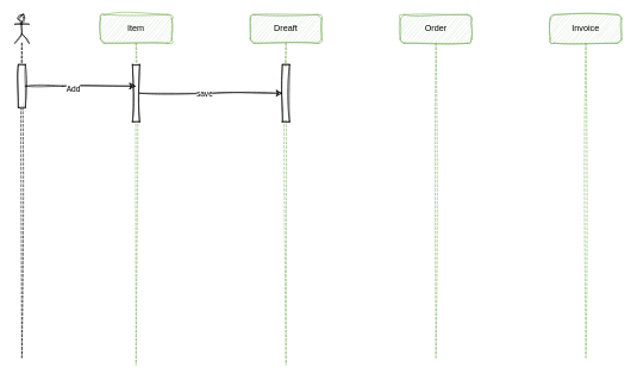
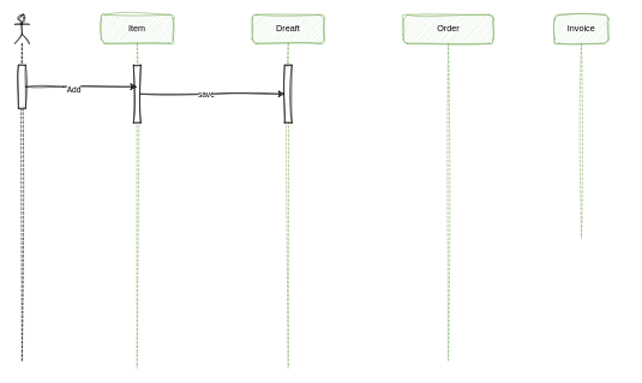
- <mxCell id="6" value="Order" style="shape=umlLifeline;perimeter=lifelinePerimeter;whiteSpace=wrap;html=1;container=1;dropTarget=0;collapsible=0;recursiveResize=0;outlineConnect=0;portConstraint=eastwest;newEdgeStyle={&quot;edgeStyle&quot;:&quot;elbowEdgeStyle&quot;,&quot;elbow&quot;:&quot;vertical&quot;,&quot;curved&quot;:0,&quot;rounded&quot;:0};sketch=1;curveFitting=1;jiggle=2;rounded=1;glass=0;fillColor=#d5e8d4;strokeColor=#82b366;" vertex="1" parent="1"><mxGeometry x="560" y="20" width="100" height="480" as="geometry" /></mxCell>
+ <mxCell id="6" value="Order" style="shape=umlLifeline;perimeter=lifelinePerimeter;whiteSpace=wrap;html=1;container=1;dropTarget=0;collapsible=0;recursiveResize=0;outlineConnect=0;portConstraint=eastwest;newEdgeStyle={&quot;edgeStyle&quot;:&quot;elbowEdgeStyle&quot;,&quot;elbow&quot;:&quot;vertical&quot;,&quot;curved&quot;:0,&quot;rounded&quot;:0};sketch=1;curveFitting=1;jiggle=2;rounded=1;glass=0;fillColor=#d5e8d4;strokeColor=#82b366;" vertex="1" parent="1"><mxGeometry x="560" y="20" width="125" height="480" as="geometry" /></mxCell>
- <mxCell id="7" value="Invoice" style="shape=umlLifeline;perimeter=lifelinePerimeter;whiteSpace=wrap;html=1;container=1;dropTarget=0;collapsible=0;recursiveResize=0;outlineConnect=0;portConstraint=eastwest;newEdgeStyle={&quot;edgeStyle&quot;:&quot;elbowEdgeStyle&quot;,&quot;elbow&quot;:&quot;vertical&quot;,&quot;curved&quot;:0,&quot;rounded&quot;:0};sketch=1;curveFitting=1;jiggle=2;rounded=1;glass=0;fillColor=#d5e8d4;strokeColor=#82b366;" vertex="1" parent="1"><mxGeometry x="770" y="20" width="100" height="480" as="geometry" /></mxCell>
+ <mxCell id="7" value="Invoice" style="shape=umlLifeline;perimeter=lifelinePerimeter;whiteSpace=wrap;html=1;container=1;dropTarget=0;collapsible=0;recursiveResize=0;outlineConnect=0;portConstraint=eastwest;newEdgeStyle={&quot;edgeStyle&quot;:&quot;elbowEdgeStyle&quot;,&quot;elbow&quot;:&quot;vertical&quot;,&quot;curved&quot;:0,&quot;rounded&quot;:0};sketch=1;curveFitting=1;jiggle=2;rounded=1;glass=0;fillColor=#d5e8d4;strokeColor=#82b366;" vertex="1" parent="1"><mxGeometry x="770" y="20" width="75" height="310" as="geometry" /></mxCell>
